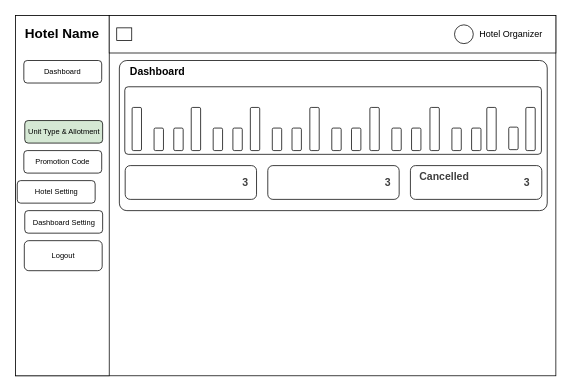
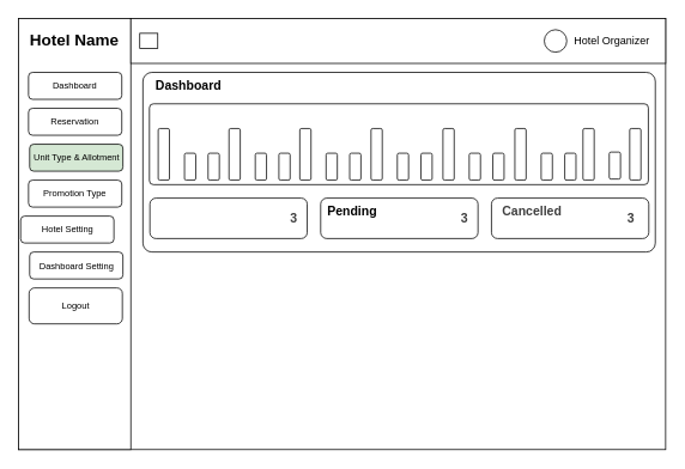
+ <mxCell id="19" value="&lt;font style=&quot;font-size: 10px;&quot;&gt;Reservation&lt;/font&gt;" style="rounded=1;whiteSpace=wrap;html=1;" parent="1" vertex="1"><mxGeometry x="31.25" y="120" width="103.75" height="30" as="geometry" /></mxCell>
- <mxCell id="12" value="&lt;font style=&quot;font-size: 10px;&quot;&gt;Promotion Code&lt;/font&gt;" style="rounded=1;whiteSpace=wrap;html=1;" parent="1" vertex="1"><mxGeometry x="31.25" y="200" width="103.75" height="30" as="geometry" /></mxCell>
+ <mxCell id="12" value="&lt;font style=&quot;font-size: 10px;&quot;&gt;Promotion Type&lt;/font&gt;" style="rounded=1;whiteSpace=wrap;html=1;" parent="1" vertex="1"><mxGeometry x="31.25" y="200" width="103.75" height="30" as="geometry" /></mxCell>
+ <mxCell id="22" value="&lt;font style=&quot;font-size: 14px;&quot;&gt;Pending&lt;/font&gt;" style="text;html=1;align=center;verticalAlign=middle;resizable=0;points=[];autosize=1;strokeColor=none;fillColor=none;fontStyle=1" parent="1" vertex="1"><mxGeometry x="356.25" y="220" width="70" height="30" as="geometry" /></mxCell>
